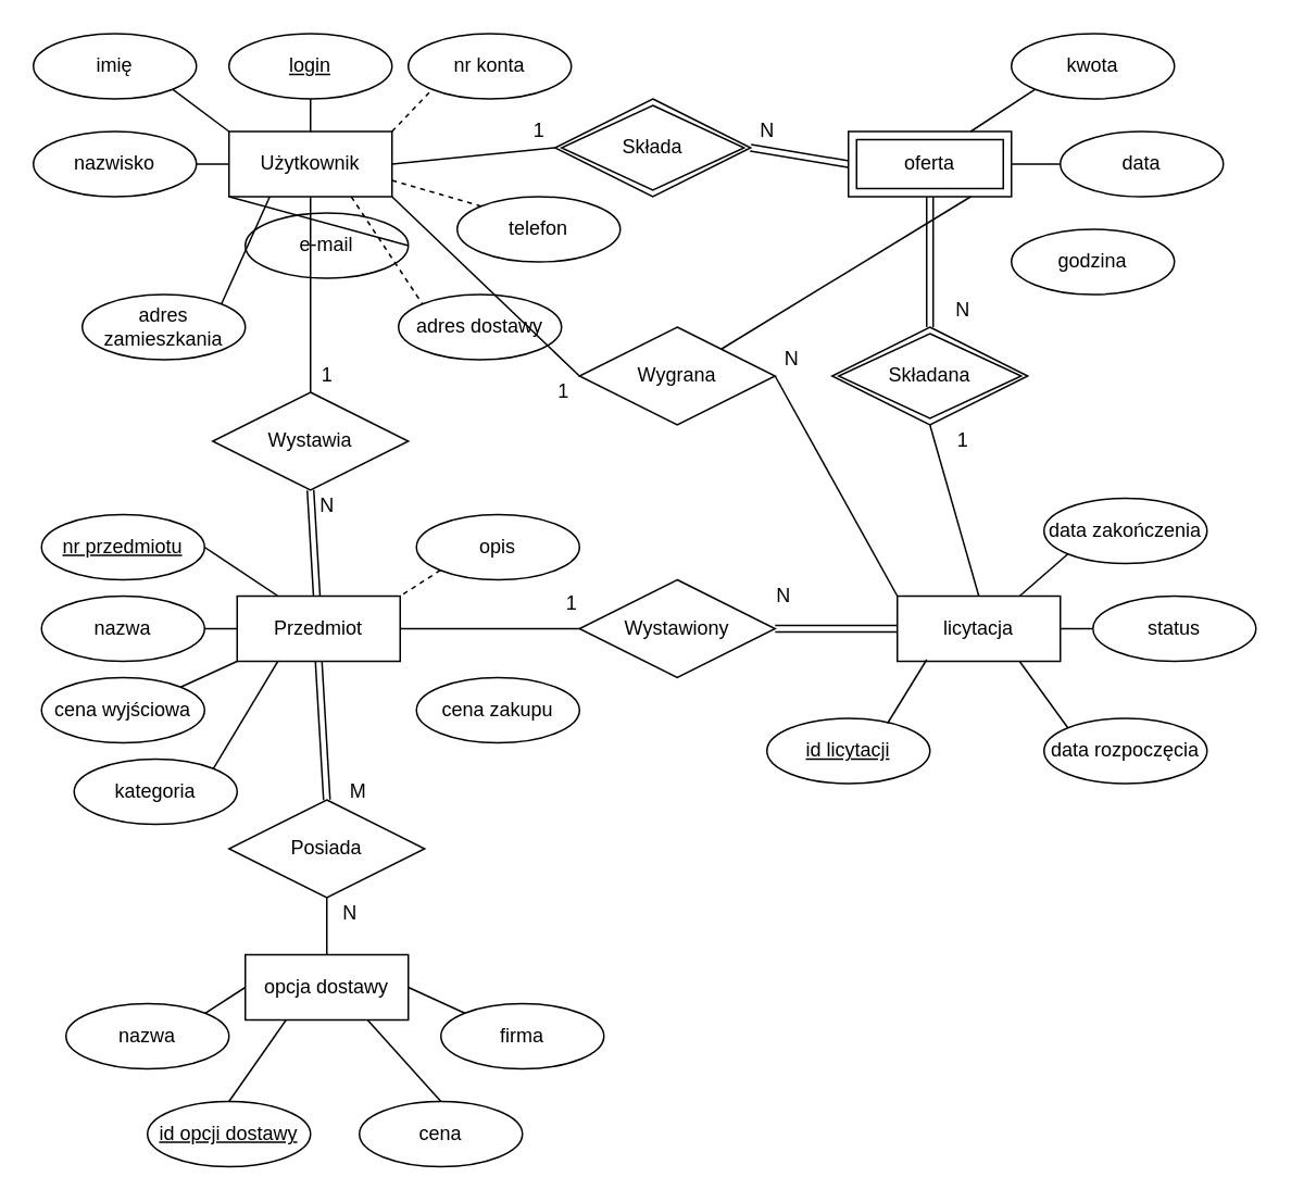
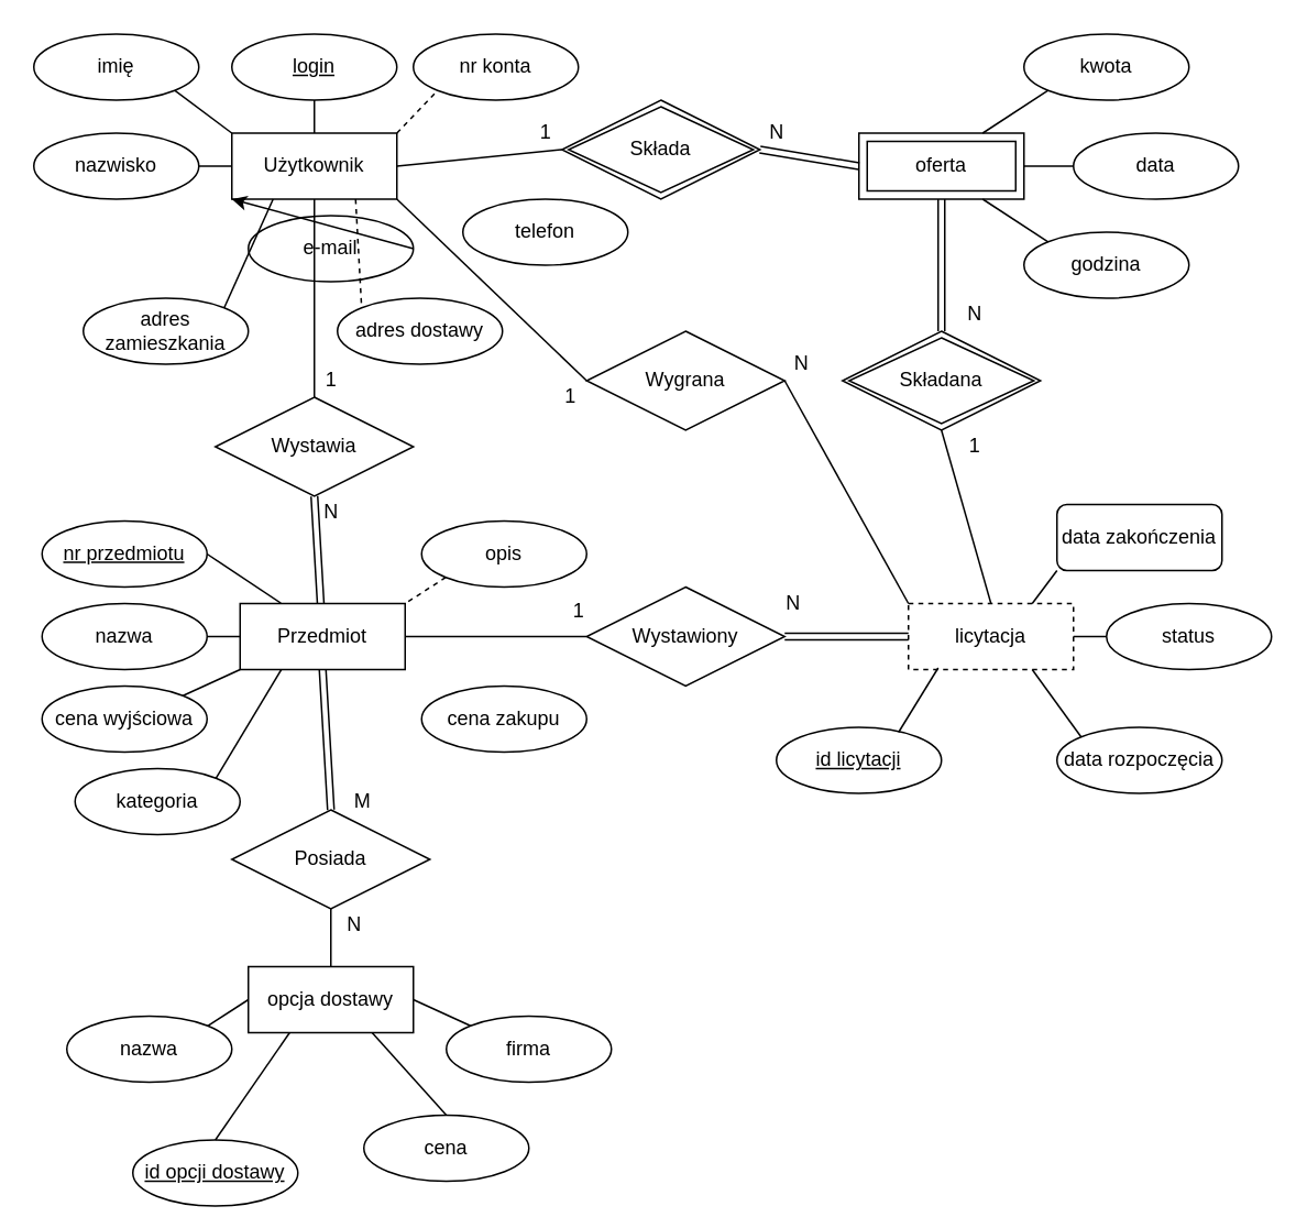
- <mxCell id="53" value="" style="endArrow=none;dashed=1;html=1;exitX=1;exitY=0.75;exitDx=0;exitDy=0;entryX=0;entryY=0;entryDx=0;entryDy=0;" edge="1" parent="1" source="2" target="10"><mxGeometry width="50" height="50" relative="1" as="geometry"><mxPoint x="370" y="270" as="sourcePoint" /><mxPoint x="270" y="130" as="targetPoint" /></mxGeometry></mxCell>
- <mxCell id="35" value="" style="endArrow=none;html=1;entryX=0;entryY=1;entryDx=0;entryDy=0;exitX=1;exitY=0.5;exitDx=0;exitDy=0;" edge="1" parent="1" source="7" target="2"><mxGeometry width="50" height="50" relative="1" as="geometry"><mxPoint x="190" y="250" as="sourcePoint" /><mxPoint x="240" y="200" as="targetPoint" /></mxGeometry></mxCell>
+ <mxCell id="35" value="" style="endArrow=classic;html=1;entryX=0;entryY=1;entryDx=0;entryDy=0;exitX=1;exitY=0.5;exitDx=0;exitDy=0;" edge="1" parent="1" source="7" target="2"><mxGeometry width="50" height="50" relative="1" as="geometry"><mxPoint x="190" y="250" as="sourcePoint" /><mxPoint x="240" y="200" as="targetPoint" /></mxGeometry></mxCell>
- <mxCell id="51" value="" style="endArrow=none;html=1;exitX=0.75;exitY=1;exitDx=0;exitDy=0;" edge="1" parent="1" source="31" target="59"><mxGeometry width="50" height="50" relative="1" as="geometry"><mxPoint x="590" y="60" as="sourcePoint" /><mxPoint x="640" y="10" as="targetPoint" /></mxGeometry></mxCell>
+ <mxCell id="51" value="" style="endArrow=none;html=1;entryX=0;entryY=0;entryDx=0;entryDy=0;exitX=0.75;exitY=1;exitDx=0;exitDy=0;" edge="1" parent="1" source="31" target="25"><mxGeometry width="50" height="50" relative="1" as="geometry"><mxPoint x="590" y="60" as="sourcePoint" /><mxPoint x="640" y="10" as="targetPoint" /></mxGeometry></mxCell>
- <mxCell id="9" value="adres dostawy" style="ellipse;whiteSpace=wrap;html=1;align=center;" parent="1" vertex="1"><mxGeometry x="244" y="180" width="100" height="40" as="geometry" /></mxCell>
+ <mxCell id="9" value="adres dostawy" style="ellipse;whiteSpace=wrap;html=1;align=center;" parent="1" vertex="1"><mxGeometry x="204" y="180" width="100" height="40" as="geometry" /></mxCell>
- <mxCell id="22" value="data zakończenia" style="ellipse;whiteSpace=wrap;html=1;align=center;" parent="1" vertex="1"><mxGeometry x="640" y="305" width="100" height="40" as="geometry" /></mxCell>
+ <mxCell id="22" value="data zakończenia" style="whiteSpace=wrap;html=1;align=center;rounded=1;" parent="1" vertex="1"><mxGeometry x="640" y="305" width="100" height="40" as="geometry" /></mxCell>
- <mxCell id="18" value="licytacja" style="whiteSpace=wrap;html=1;align=center;" parent="1" vertex="1"><mxGeometry x="550" y="365" width="100" height="40" as="geometry" /></mxCell>
+ <mxCell id="18" value="licytacja" style="whiteSpace=wrap;html=1;align=center;dashed=1;" parent="1" vertex="1"><mxGeometry x="550" y="365" width="100" height="40" as="geometry" /></mxCell>
- <mxCell id="27" value="id opcji dostawy" style="ellipse;whiteSpace=wrap;html=1;align=center;fontStyle=4;" parent="1" vertex="1"><mxGeometry x="90" y="675" width="100" height="40" as="geometry" /></mxCell>
+ <mxCell id="27" value="id opcji dostawy" style="ellipse;whiteSpace=wrap;html=1;align=center;fontStyle=4;" parent="1" vertex="1"><mxGeometry x="80" y="690" width="100" height="40" as="geometry" /></mxCell>
